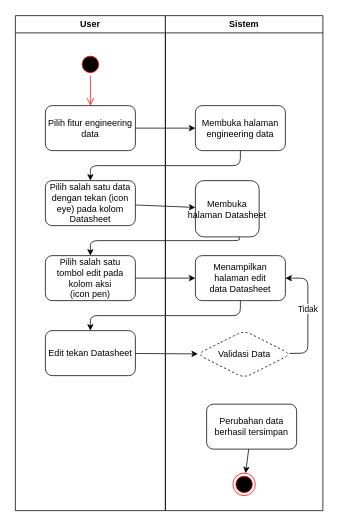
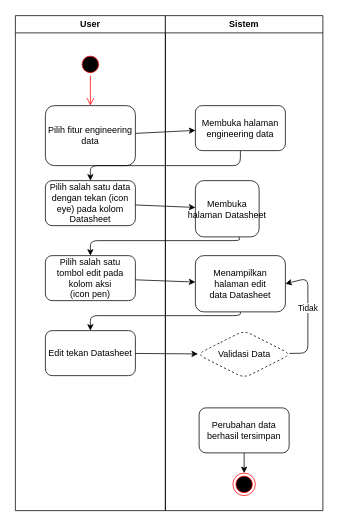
- <mxCell id="5" value="Pilih fitur engineering data" style="rounded=1;whiteSpace=wrap;html=1;" vertex="1" parent="2"><mxGeometry x="40" y="120" width="120" height="60" as="geometry" /></mxCell>
+ <mxCell id="5" value="Pilih fitur engineering data" style="rounded=1;whiteSpace=wrap;html=1;" vertex="1" parent="2"><mxGeometry x="40" y="120" width="120" height="80" as="geometry" /></mxCell>
- <mxCell id="12" value="Menampilkan halaman edit data&amp;nbsp;&lt;span style=&quot;color: rgb(0, 0, 0);&quot;&gt;Datasheet&lt;/span&gt;" style="whiteSpace=wrap;html=1;rounded=1;" vertex="1" parent="9"><mxGeometry x="40" y="320" width="120" height="60" as="geometry" /></mxCell>
+ <mxCell id="12" value="Menampilkan halaman edit data&amp;nbsp;&lt;span style=&quot;color: rgb(0, 0, 0);&quot;&gt;Datasheet&lt;/span&gt;" style="whiteSpace=wrap;html=1;rounded=1;" vertex="1" parent="9"><mxGeometry x="40" y="320" width="120" height="75" as="geometry" /></mxCell>
- <mxCell id="16" value="Perubahan data berhasil tersimpan" style="whiteSpace=wrap;html=1;rounded=1;" vertex="1" parent="9"><mxGeometry x="55" y="518" width="120" height="60" as="geometry" /></mxCell>
+ <mxCell id="16" value="Perubahan data berhasil tersimpan" style="whiteSpace=wrap;html=1;rounded=1;" vertex="1" parent="9"><mxGeometry x="45" y="523" width="120" height="60" as="geometry" /></mxCell>
